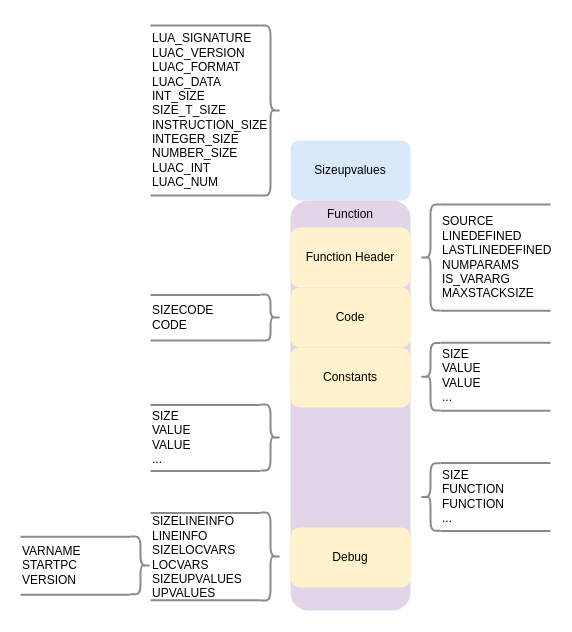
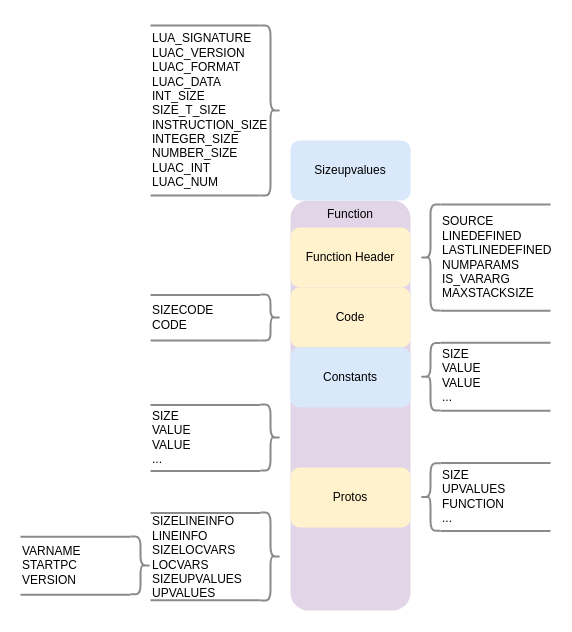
- <mxCell id="6" value="Constants" style="rounded=1;whiteSpace=wrap;html=1;verticalAlign=middle;fillColor=#fff2cc;shadow=0;strokeColor=none;" vertex="1" parent="1"><mxGeometry x="290" y="347" width="120" height="60" as="geometry" /></mxCell>
+ <mxCell id="6" value="Constants" style="rounded=1;whiteSpace=wrap;html=1;verticalAlign=middle;fillColor=#dae8fc;shadow=0;strokeColor=none;" vertex="1" parent="1"><mxGeometry x="290" y="347" width="120" height="60" as="geometry" /></mxCell>
- <mxCell id="29" value="&lt;div&gt;SIZE&lt;/div&gt;&lt;div&gt;FUNCTION&lt;/div&gt;&lt;div&gt;&lt;div&gt;FUNCTION&lt;/div&gt;&lt;/div&gt;&lt;div&gt;...&lt;/div&gt;" style="text;html=1;strokeColor=none;fillColor=none;align=left;verticalAlign=middle;whiteSpace=wrap;rounded=0;shadow=0;glass=0;labelBackgroundColor=none;fontColor=#000000;sketch=0;fontStyle=0;spacing=2;" vertex="1" parent="1"><mxGeometry x="440" y="465.76" width="100" height="61.37" as="geometry" /></mxCell>
+ <mxCell id="29" value="&lt;div&gt;SIZE&lt;/div&gt;&lt;div&gt;UPVALUES&lt;/div&gt;&lt;div&gt;&lt;div&gt;FUNCTION&lt;/div&gt;&lt;/div&gt;&lt;div&gt;...&lt;/div&gt;" style="text;html=1;strokeColor=none;fillColor=none;align=left;verticalAlign=middle;whiteSpace=wrap;rounded=0;shadow=0;glass=0;labelBackgroundColor=none;fontColor=#000000;sketch=0;fontStyle=0;spacing=2;" vertex="1" parent="1"><mxGeometry x="440" y="465.76" width="100" height="61.37" as="geometry" /></mxCell>
+ <mxCell id="7" value="Protos" style="rounded=1;whiteSpace=wrap;html=1;verticalAlign=middle;fillColor=#fff2cc;shadow=0;strokeColor=none;" vertex="1" parent="1"><mxGeometry x="290" y="467" width="120" height="60" as="geometry" /></mxCell>
- <mxCell id="8" value="Debug" style="rounded=1;whiteSpace=wrap;html=1;verticalAlign=middle;fillColor=#fff2cc;shadow=0;strokeColor=none;" vertex="1" parent="1"><mxGeometry x="290" y="527" width="120" height="60" as="geometry" /></mxCell>
